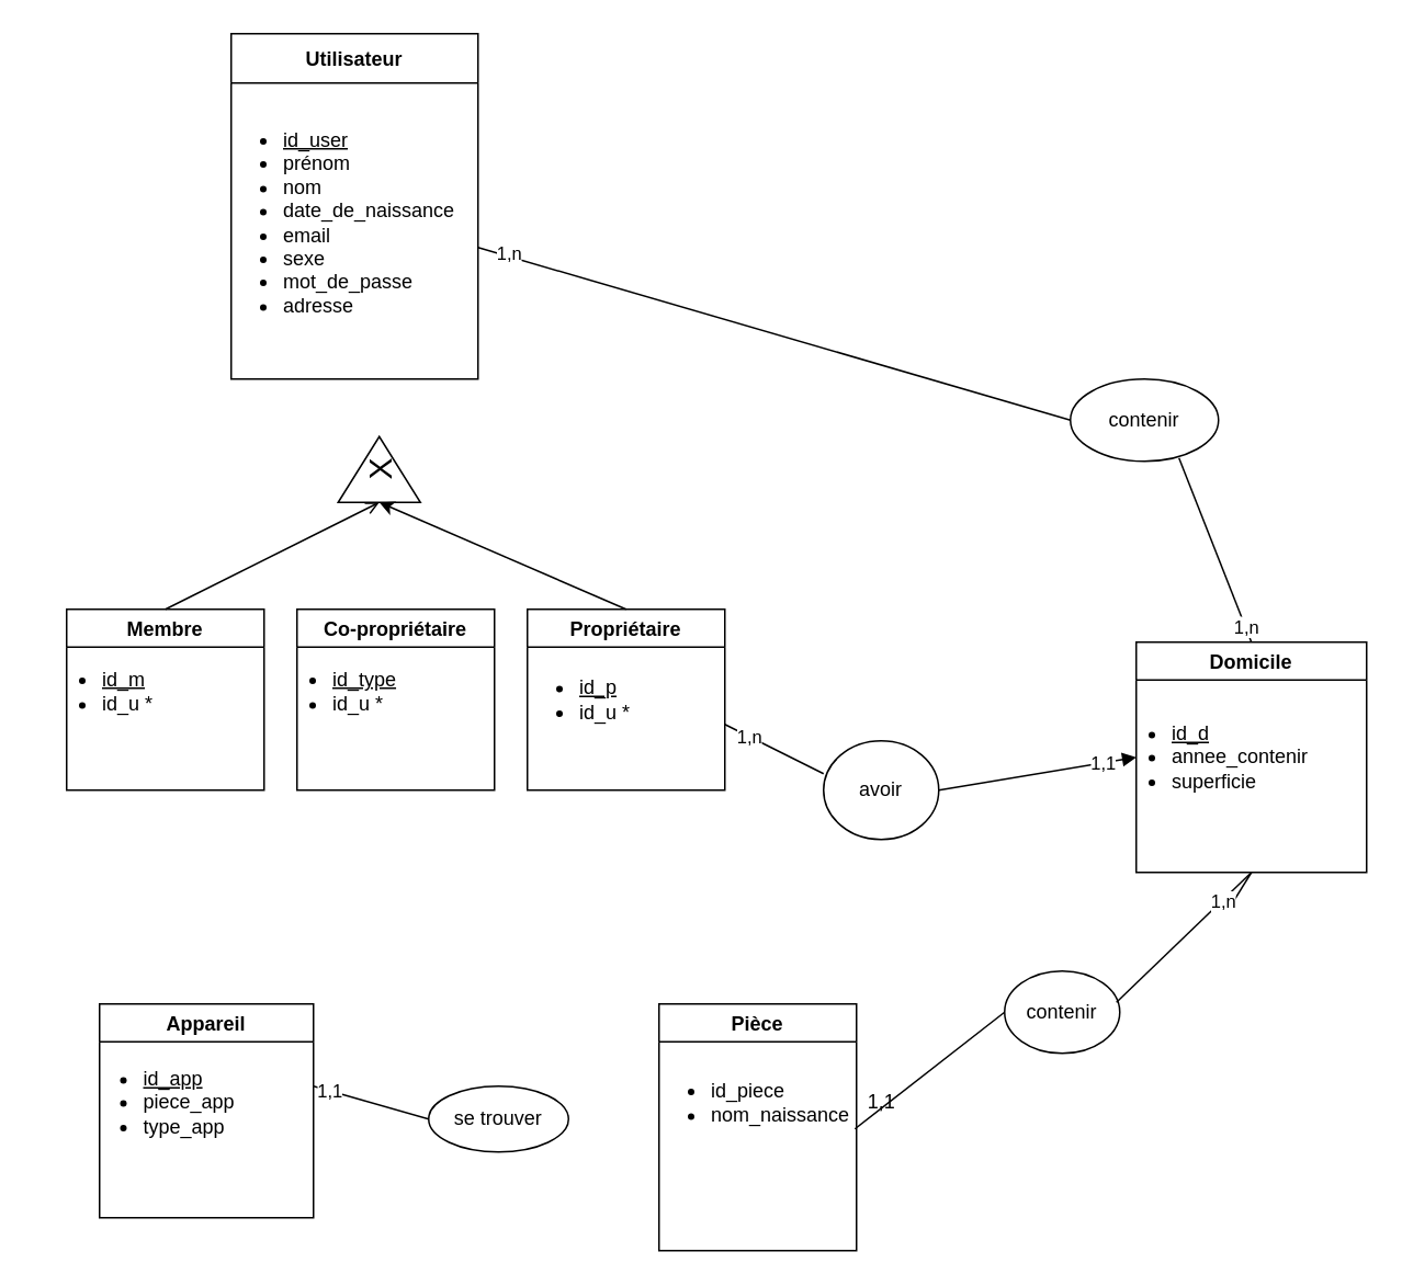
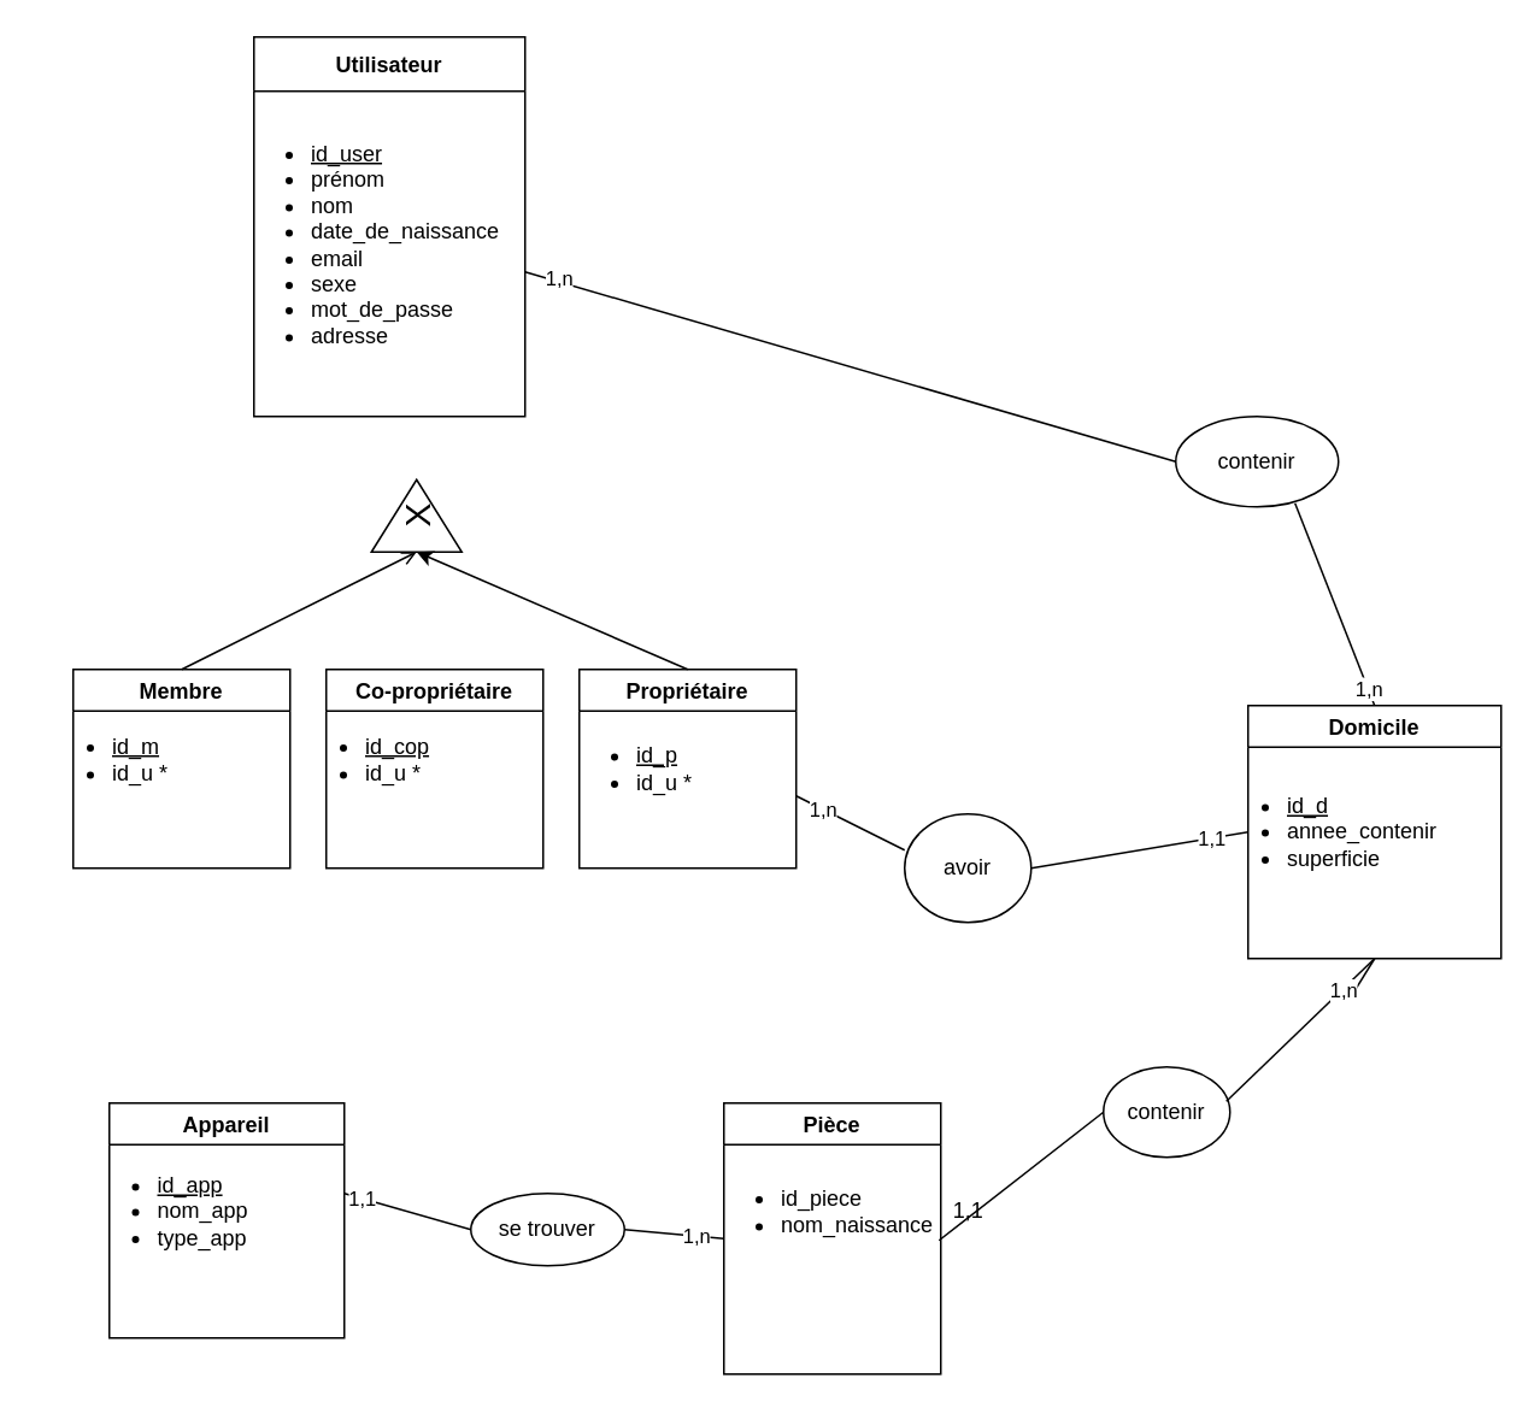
- <mxCell id="26" value="&lt;ul&gt;&lt;li&gt;&lt;u&gt;id_type&lt;/u&gt;&lt;/li&gt;&lt;li&gt;id_u *&lt;/li&gt;&lt;/ul&gt;" style="text;html=1;align=left;verticalAlign=middle;resizable=0;points=[];autosize=1;strokeColor=none;fillColor=none;" parent="25" vertex="1"><mxGeometry x="-20" y="15" width="90" height="70" as="geometry" /></mxCell>
+ <mxCell id="26" value="&lt;ul&gt;&lt;li&gt;&lt;u&gt;id_cop&lt;/u&gt;&lt;/li&gt;&lt;li&gt;id_u *&lt;/li&gt;&lt;/ul&gt;" style="text;html=1;align=left;verticalAlign=middle;resizable=0;points=[];autosize=1;strokeColor=none;fillColor=none;" parent="25" vertex="1"><mxGeometry x="-20" y="15" width="90" height="70" as="geometry" /></mxCell>
- <mxCell id="14" value="" style="endArrow=block;html=1;entryX=0;entryY=0.5;entryDx=0;entryDy=0;exitX=1;exitY=0.5;exitDx=0;exitDy=0;" parent="1" source="10" target="29" edge="1"><mxGeometry width="50" height="50" relative="1" as="geometry"><mxPoint x="420" y="420" as="sourcePoint" /><mxPoint x="689.04" y="504" as="targetPoint" /></mxGeometry></mxCell>
+ <mxCell id="14" value="" style="endArrow=none;html=1;entryX=0;entryY=0.5;entryDx=0;entryDy=0;exitX=1;exitY=0.5;exitDx=0;exitDy=0;" parent="1" source="10" target="29" edge="1"><mxGeometry width="50" height="50" relative="1" as="geometry"><mxPoint x="420" y="420" as="sourcePoint" /><mxPoint x="689.04" y="504" as="targetPoint" /></mxGeometry></mxCell>
- <mxCell id="38" value="&lt;ul&gt;&lt;li&gt;&lt;u&gt;id_app&lt;/u&gt;&lt;/li&gt;&lt;li&gt;piece_app&lt;/li&gt;&lt;li&gt;type_app&lt;/li&gt;&lt;/ul&gt;" style="text;html=1;align=left;verticalAlign=middle;resizable=0;points=[];autosize=1;strokeColor=none;fillColor=none;" parent="1" vertex="1"><mxGeometry x="45" y="625" width="110" height="90" as="geometry" /></mxCell>
+ <mxCell id="38" value="&lt;ul&gt;&lt;li&gt;&lt;u&gt;id_app&lt;/u&gt;&lt;/li&gt;&lt;li&gt;nom_app&lt;/li&gt;&lt;li&gt;type_app&lt;/li&gt;&lt;/ul&gt;" style="text;html=1;align=left;verticalAlign=middle;resizable=0;points=[];autosize=1;strokeColor=none;fillColor=none;" parent="1" vertex="1"><mxGeometry x="45" y="625" width="110" height="90" as="geometry" /></mxCell>
+ <mxCell id="5" value="" style="endArrow=none;html=1;exitX=1;exitY=0.5;exitDx=0;exitDy=0;entryX=0;entryY=0.5;entryDx=0;entryDy=0;" parent="1" source="3" target="31" edge="1"><mxGeometry width="50" height="50" relative="1" as="geometry"><mxPoint x="420" y="520" as="sourcePoint" /><mxPoint x="395" y="650" as="targetPoint" /></mxGeometry></mxCell>
+ <mxCell id="6" value="1,n" style="edgeLabel;html=1;align=center;verticalAlign=middle;resizable=0;points=[];" parent="5" vertex="1" connectable="0"><mxGeometry x="0.446" relative="1" as="geometry"><mxPoint as="offset" /></mxGeometry></mxCell>
